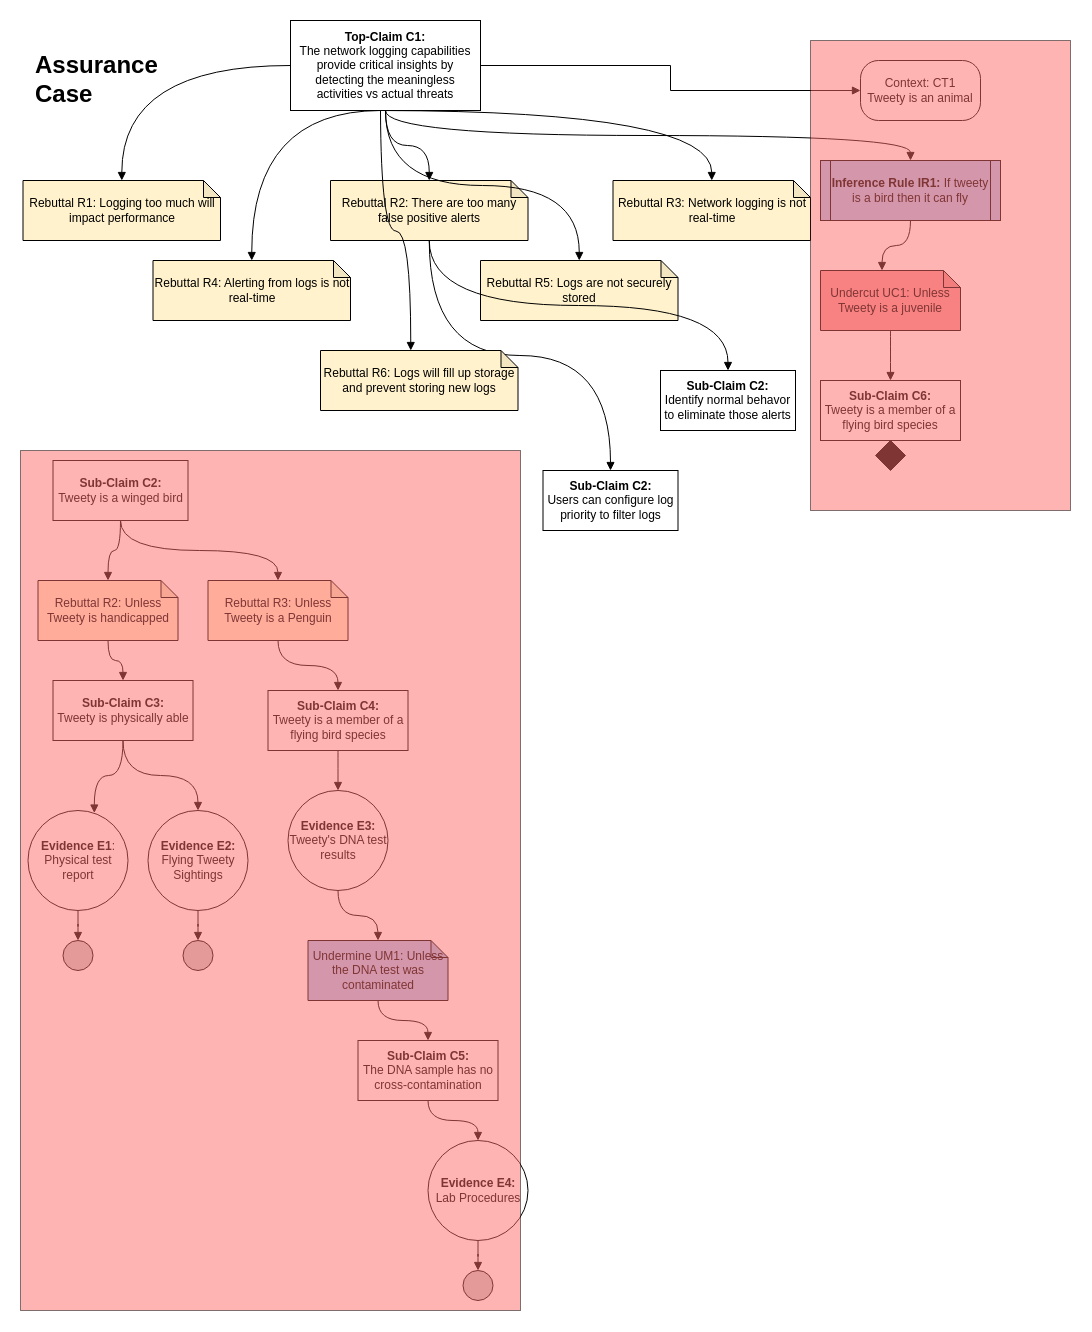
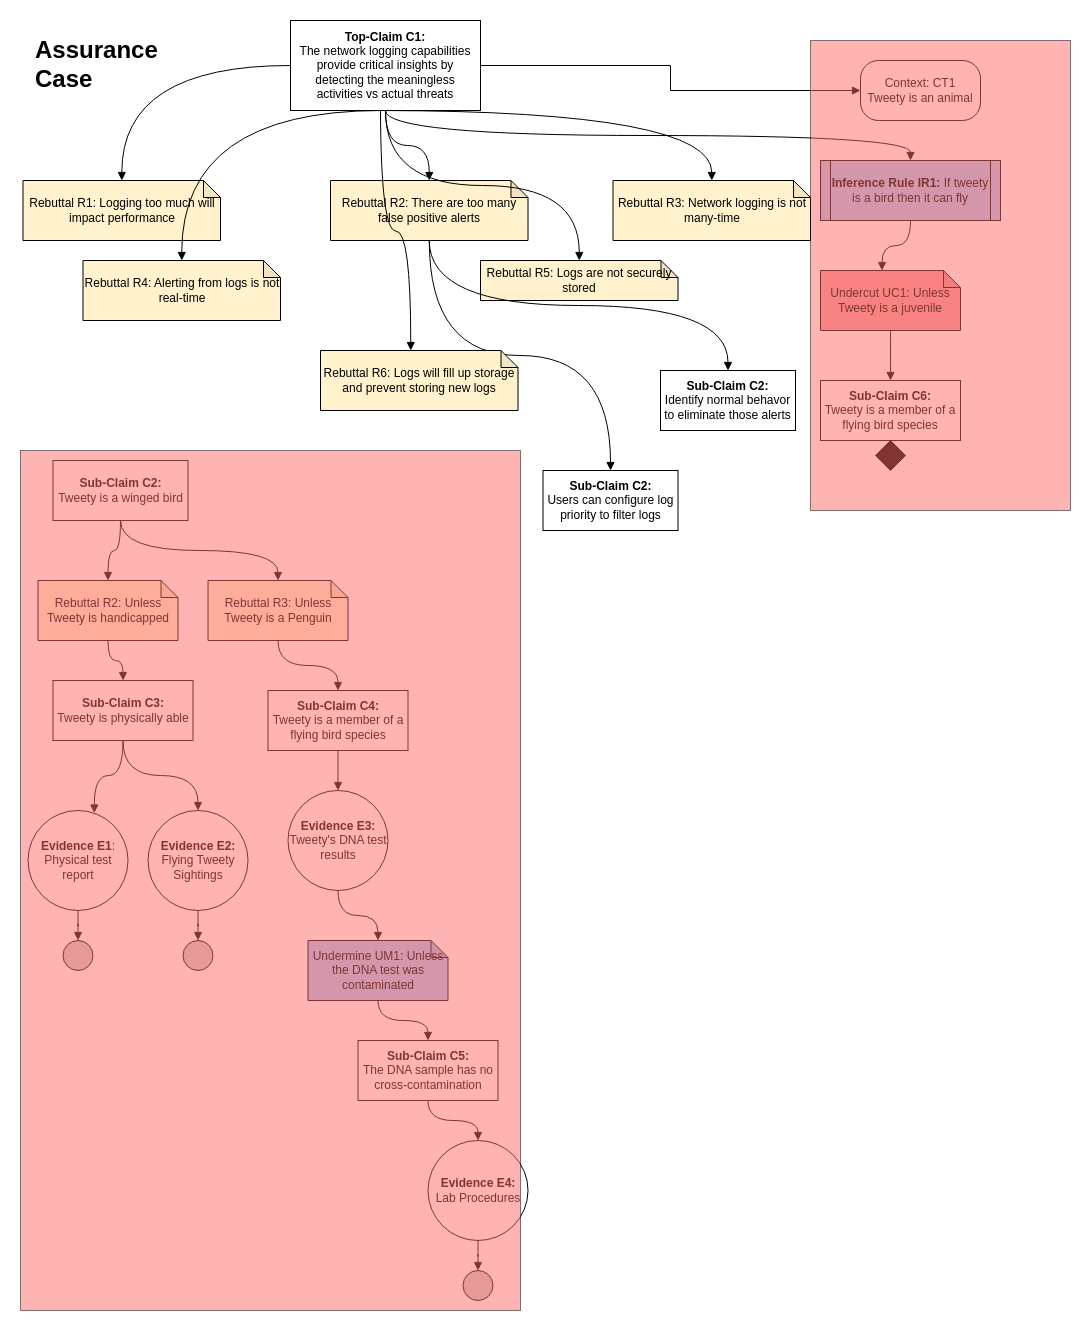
- <mxCell id="2" value="&lt;h1&gt;Assurance Case&lt;/h1&gt;" style="text;html=1;strokeColor=none;fillColor=none;spacing=5;spacingTop=-20;whiteSpace=wrap;overflow=hidden;rounded=0;" parent="1" vertex="1"><mxGeometry x="30" y="45" width="190" height="80" as="geometry" /></mxCell>
+ <mxCell id="2" value="&lt;h1&gt;Assurance Case&lt;/h1&gt;" style="text;html=1;strokeColor=none;fillColor=none;spacing=5;spacingTop=-20;whiteSpace=wrap;overflow=hidden;rounded=0;" parent="1" vertex="1"><mxGeometry x="30" y="30" width="190" height="80" as="geometry" /></mxCell>
- <mxCell id="45" value="Rebuttal R3: Network logging is not real-time" style="shape=note;whiteSpace=wrap;html=1;backgroundOutline=1;darkOpacity=0.05;size=17;fillColor=#FFF2CC;" vertex="1" parent="1"><mxGeometry x="612.5" y="180" width="197.5" height="60" as="geometry" /></mxCell>
+ <mxCell id="45" value="Rebuttal R3: Network logging is not many-time" style="shape=note;whiteSpace=wrap;html=1;backgroundOutline=1;darkOpacity=0.05;size=17;fillColor=#FFF2CC;" vertex="1" parent="1"><mxGeometry x="612.5" y="180" width="197.5" height="60" as="geometry" /></mxCell>
- <mxCell id="47" value="Rebuttal R4: Alerting from logs is not real-time" style="shape=note;whiteSpace=wrap;html=1;backgroundOutline=1;darkOpacity=0.05;size=17;fillColor=#FFF2CC;" vertex="1" parent="1"><mxGeometry x="152.5" y="260" width="197.5" height="60" as="geometry" /></mxCell>
+ <mxCell id="47" value="Rebuttal R4: Alerting from logs is not real-time" style="shape=note;whiteSpace=wrap;html=1;backgroundOutline=1;darkOpacity=0.05;size=17;fillColor=#FFF2CC;" vertex="1" parent="1"><mxGeometry x="82.5" y="260" width="197.5" height="60" as="geometry" /></mxCell>
- <mxCell id="48" value="Rebuttal R5: Logs are not securely stored" style="shape=note;whiteSpace=wrap;html=1;backgroundOutline=1;darkOpacity=0.05;size=17;fillColor=#FFF2CC;" vertex="1" parent="1"><mxGeometry x="480" y="260" width="197.5" height="60" as="geometry" /></mxCell>
+ <mxCell id="48" value="Rebuttal R5: Logs are not securely stored" style="shape=note;whiteSpace=wrap;html=1;backgroundOutline=1;darkOpacity=0.05;size=17;fillColor=#FFF2CC;" vertex="1" parent="1"><mxGeometry x="480" y="260" width="197.5" height="40" as="geometry" /></mxCell>
